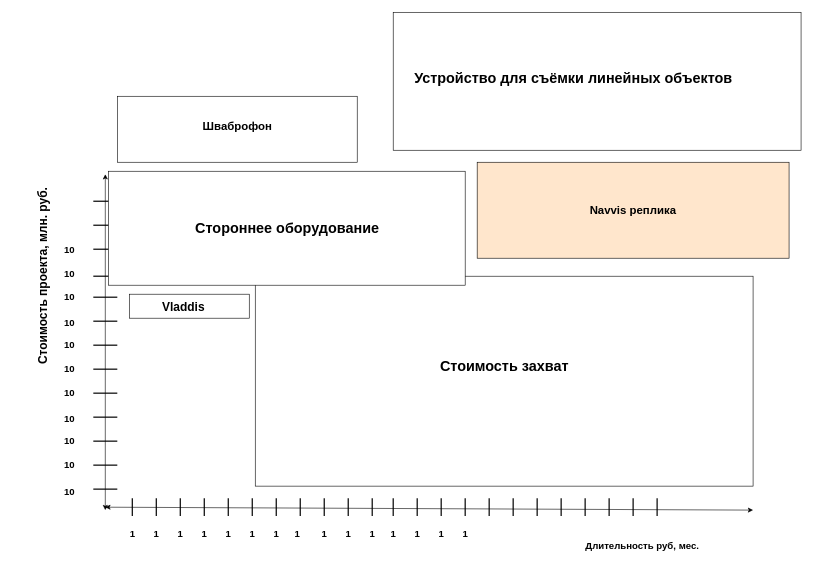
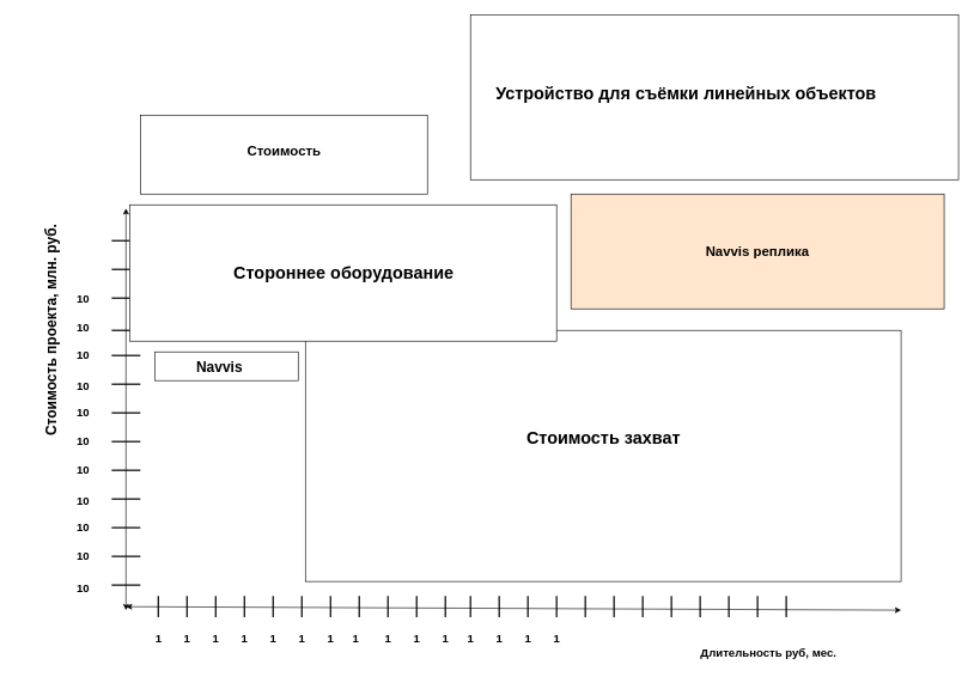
- <mxCell id="49" value="Шваброфон" style="text;strokeColor=none;fillColor=none;html=1;fontSize=19;fontStyle=1;verticalAlign=middle;align=center;" vertex="1" parent="1"><mxGeometry x="345" y="190" width="100" height="40" as="geometry" /></mxCell>
+ <mxCell id="49" value="Стоимость" style="text;strokeColor=none;fillColor=none;html=1;fontSize=19;fontStyle=1;verticalAlign=middle;align=center;" vertex="1" parent="1"><mxGeometry x="345" y="190" width="100" height="40" as="geometry" /></mxCell>
- <mxCell id="44" value="Vladdis" style="text;strokeColor=none;fillColor=none;html=1;fontSize=20;fontStyle=1;verticalAlign=middle;align=center;" vertex="1" parent="1"><mxGeometry x="255" y="490" width="100" height="40" as="geometry" /></mxCell>
+ <mxCell id="44" value="Navvis" style="text;strokeColor=none;fillColor=none;html=1;fontSize=20;fontStyle=1;verticalAlign=middle;align=center;" vertex="1" parent="1"><mxGeometry x="255" y="490" width="100" height="40" as="geometry" /></mxCell>
